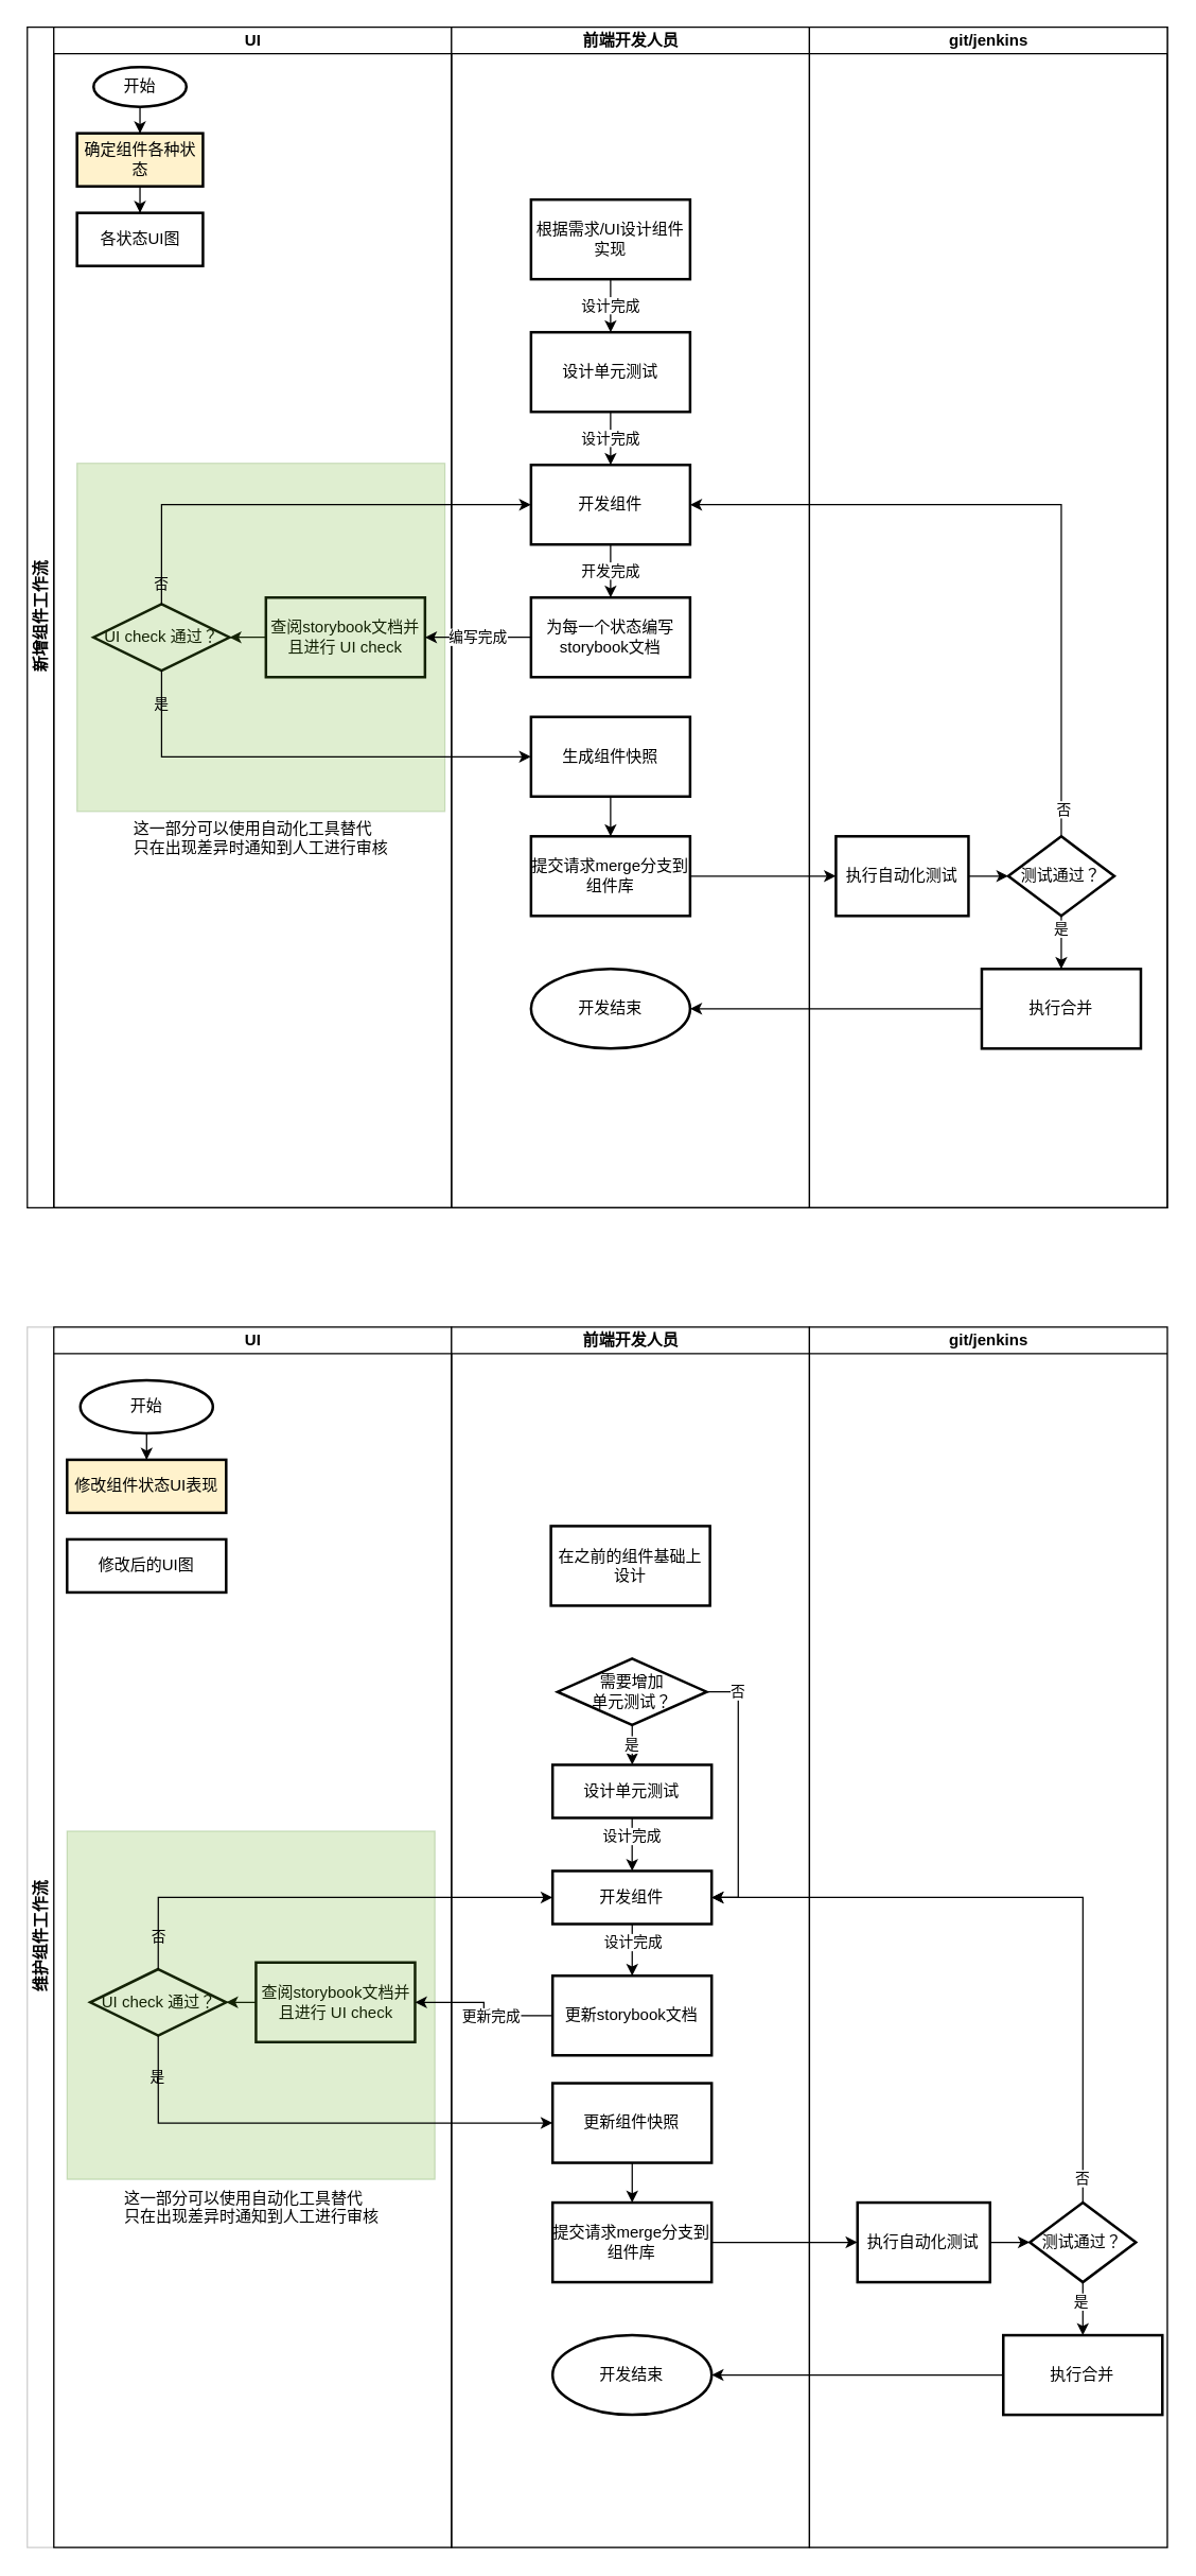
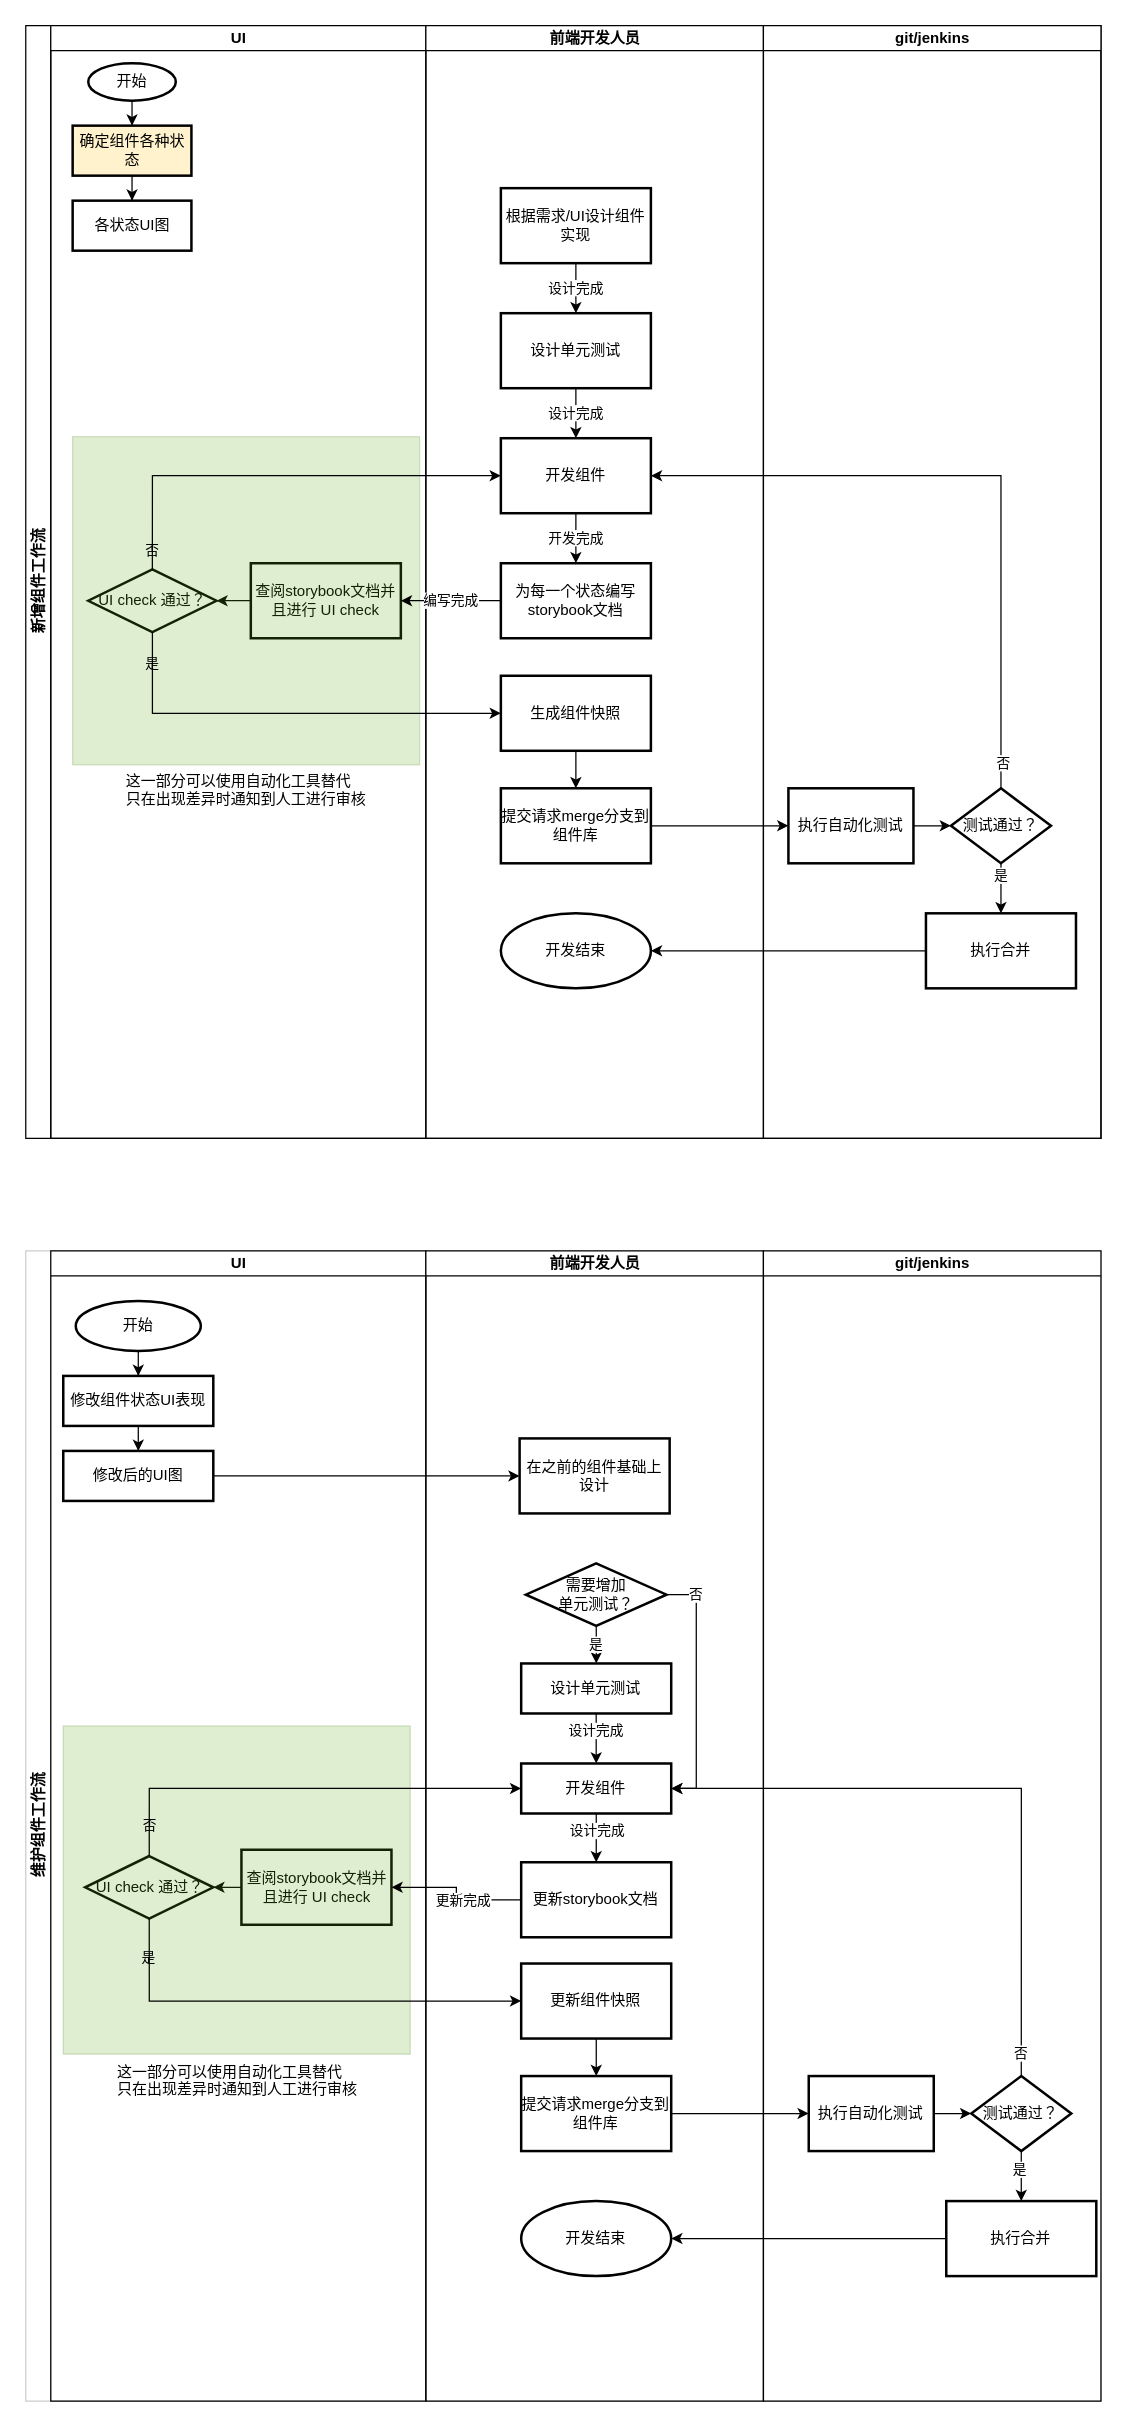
- <mxCell id="41" value="修改组件状态UI表现" style="whiteSpace=wrap;html=1;strokeWidth=2;fillColor=#fff2cc;" vertex="1" parent="39"><mxGeometry x="10" y="100" width="120" height="40" as="geometry" /></mxCell>
+ <mxCell id="41" value="修改组件状态UI表现" style="whiteSpace=wrap;html=1;strokeWidth=2;" vertex="1" parent="39"><mxGeometry x="10" y="100" width="120" height="40" as="geometry" /></mxCell>
+ <mxCell id="44" value="" style="edgeStyle=orthogonalEdgeStyle;rounded=0;orthogonalLoop=1;jettySize=auto;html=1;" edge="1" parent="39" source="41" target="43"><mxGeometry relative="1" as="geometry" /></mxCell>
+ <mxCell id="76" value="" style="edgeStyle=orthogonalEdgeStyle;rounded=0;orthogonalLoop=1;jettySize=auto;html=1;" edge="1" parent="38" source="43" target="50"><mxGeometry relative="1" as="geometry" /></mxCell>
